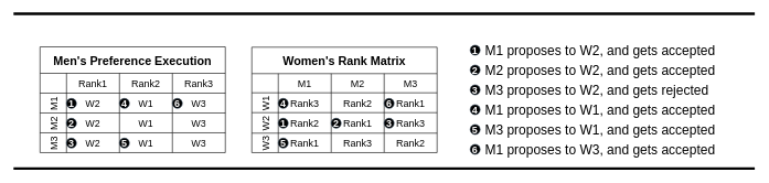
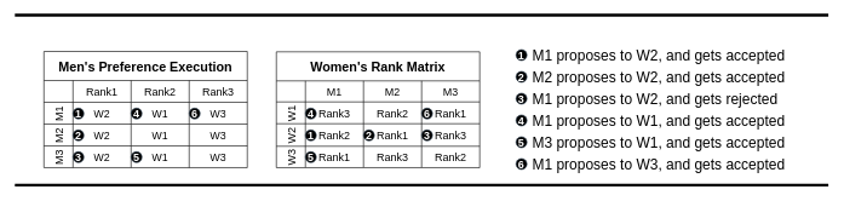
- <mxCell id="44" value="&lt;h1 style=&quot;font-size: 20px;&quot;&gt;&lt;span style=&quot;font-size: 20px; font-weight: 400;&quot;&gt;&amp;nbsp;M3 proposes to W2, and gets rejected&lt;/span&gt;&lt;/h1&gt;" style="text;strokeColor=none;align=left;fillColor=none;html=1;verticalAlign=middle;whiteSpace=wrap;rounded=0;fontFamily=Helvetica;fontSize=20;fontColor=default;" vertex="1" parent="1"><mxGeometry x="725" y="120" width="365" height="30" as="geometry" /></mxCell>
+ <mxCell id="44" value="&lt;h1 style=&quot;font-size: 20px;&quot;&gt;&lt;span style=&quot;font-size: 20px; font-weight: 400;&quot;&gt;&amp;nbsp;M1 proposes to W2, and gets rejected&lt;/span&gt;&lt;/h1&gt;" style="text;strokeColor=none;align=left;fillColor=none;html=1;verticalAlign=middle;whiteSpace=wrap;rounded=0;fontFamily=Helvetica;fontSize=20;fontColor=default;" vertex="1" parent="1"><mxGeometry x="725" y="120" width="365" height="30" as="geometry" /></mxCell>
